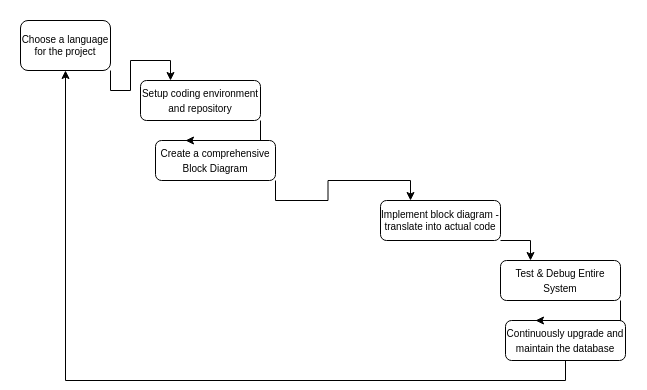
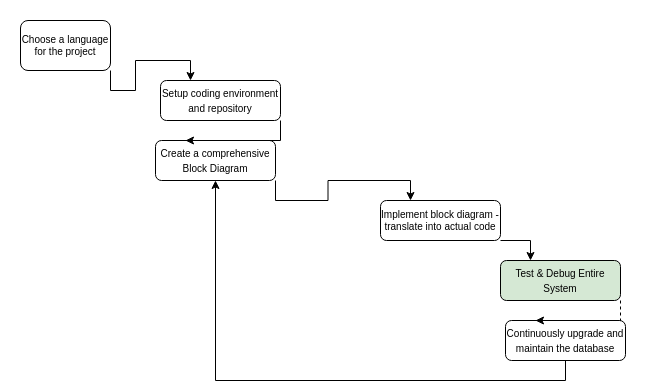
- <mxCell id="9" value="&lt;font style=&quot;font-size: 10px;&quot;&gt;Setup coding environment and repository&lt;/font&gt;" style="rounded=1;whiteSpace=wrap;html=1;fontSize=12;glass=0;strokeWidth=1;shadow=0;" vertex="1" parent="1"><mxGeometry x="140" y="80" width="120" height="40" as="geometry" /></mxCell>
+ <mxCell id="9" value="&lt;font style=&quot;font-size: 10px;&quot;&gt;Setup coding environment and repository&lt;/font&gt;" style="rounded=1;whiteSpace=wrap;html=1;fontSize=12;glass=0;strokeWidth=1;shadow=0;" vertex="1" parent="1"><mxGeometry x="160" y="80" width="120" height="40" as="geometry" /></mxCell>
- <mxCell id="13" value="&lt;font style=&quot;font-size: 10px;&quot;&gt;Test &amp;amp; Debug Entire System&lt;/font&gt;" style="rounded=1;whiteSpace=wrap;html=1;fontSize=12;glass=0;strokeWidth=1;shadow=0;" vertex="1" parent="1"><mxGeometry x="500" y="260" width="120" height="40" as="geometry" /></mxCell>
+ <mxCell id="13" value="&lt;font style=&quot;font-size: 10px;&quot;&gt;Test &amp;amp; Debug Entire System&lt;/font&gt;" style="rounded=1;whiteSpace=wrap;html=1;fontSize=12;glass=0;strokeWidth=1;shadow=0;fillColor=#d5e8d4;" vertex="1" parent="1"><mxGeometry x="500" y="260" width="120" height="40" as="geometry" /></mxCell>
- <mxCell id="10" style="edgeStyle=orthogonalEdgeStyle;rounded=0;orthogonalLoop=1;jettySize=auto;html=1;exitX=0.5;exitY=1;exitDx=0;exitDy=0;entryX=0.5;entryY=1;entryDx=0;entryDy=0;" edge="1" parent="1" source="11" target="3"><mxGeometry relative="1" as="geometry" /></mxCell>
+ <mxCell id="10" style="edgeStyle=orthogonalEdgeStyle;rounded=0;orthogonalLoop=1;jettySize=auto;html=1;exitX=0.5;exitY=1;exitDx=0;exitDy=0;" edge="1" parent="1" source="11" target="5"><mxGeometry relative="1" as="geometry" /></mxCell>
- <mxCell id="12" style="edgeStyle=orthogonalEdgeStyle;rounded=0;orthogonalLoop=1;jettySize=auto;html=1;exitX=1;exitY=1;exitDx=0;exitDy=0;entryX=0.25;entryY=0;entryDx=0;entryDy=0;" edge="1" parent="1" source="13" target="11"><mxGeometry relative="1" as="geometry" /></mxCell>
+ <mxCell id="12" style="edgeStyle=orthogonalEdgeStyle;rounded=0;orthogonalLoop=1;jettySize=auto;html=1;exitX=1;exitY=1;exitDx=0;exitDy=0;entryX=0.25;entryY=0;entryDx=0;entryDy=0;dashed=1;" edge="1" parent="1" source="13" target="11"><mxGeometry relative="1" as="geometry" /></mxCell>
